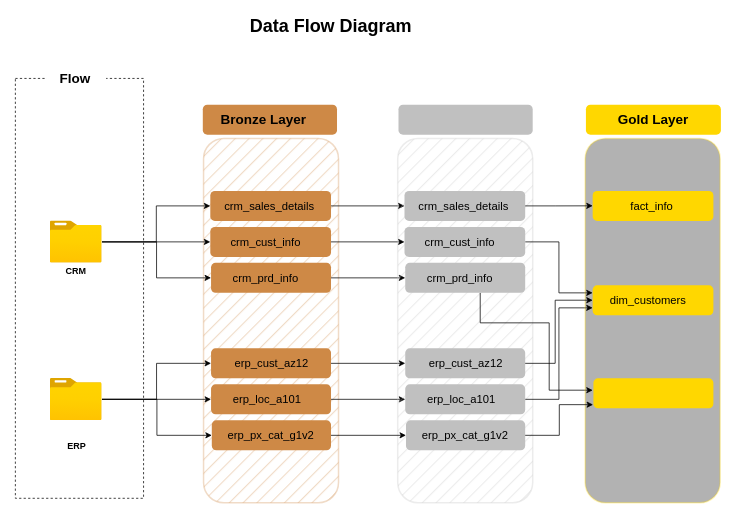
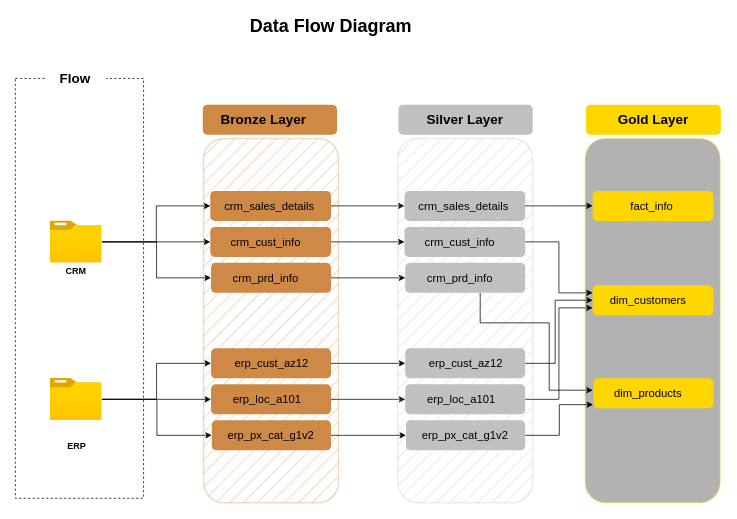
+ <mxCell id="38" value="&lt;b&gt;&lt;font style=&quot;font-size: 18px;&quot;&gt;Silver Layer&lt;/font&gt;&lt;/b&gt;" style="text;html=1;align=center;verticalAlign=middle;whiteSpace=wrap;rounded=0;" vertex="1" parent="1"><mxGeometry x="550" y="144" width="140" height="30" as="geometry" /></mxCell>
+ <mxCell id="62" value="&lt;font style=&quot;font-size: 15px;&quot;&gt;dim_products&lt;/font&gt;" style="text;html=1;align=center;verticalAlign=middle;whiteSpace=wrap;rounded=0;" vertex="1" parent="1"><mxGeometry x="804" y="509" width="120" height="30" as="geometry" /></mxCell>
